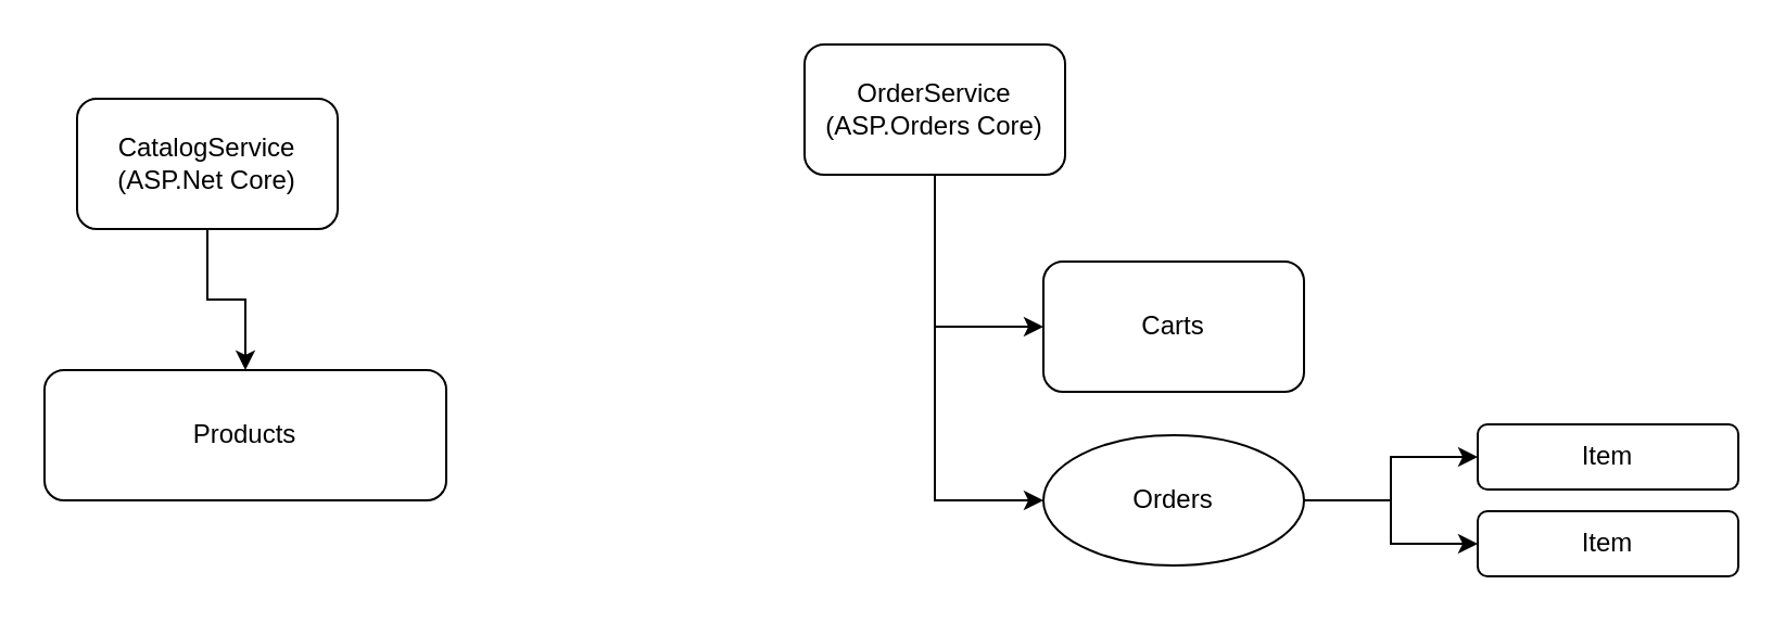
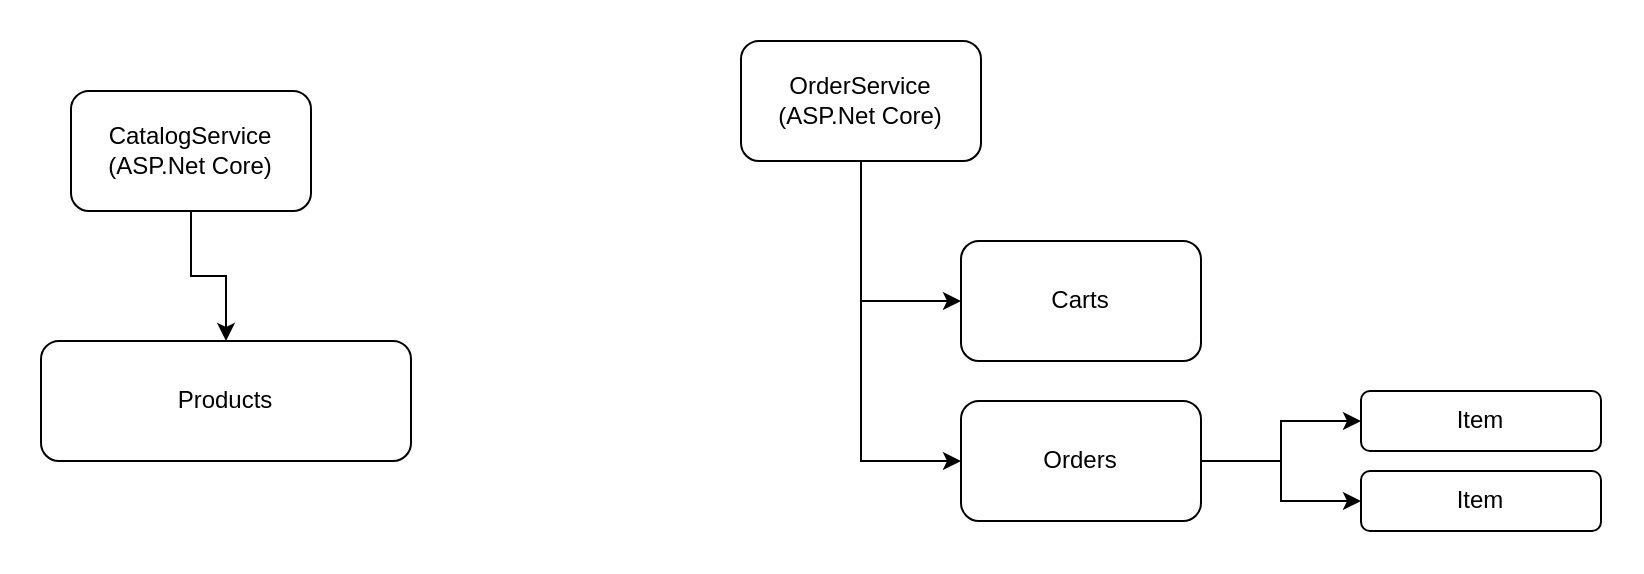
- <mxCell id="6" value="OrderService&lt;br&gt;(ASP.Orders Core)" style="rounded=1;whiteSpace=wrap;html=1;" vertex="1" parent="1"><mxGeometry x="370" y="20" width="120" height="60" as="geometry" /></mxCell>
+ <mxCell id="6" value="OrderService&lt;br&gt;(ASP.Net Core)" style="rounded=1;whiteSpace=wrap;html=1;" vertex="1" parent="1"><mxGeometry x="370" y="20" width="120" height="60" as="geometry" /></mxCell>
- <mxCell id="10" value="Orders" style="ellipse;whiteSpace=wrap;html=1;" vertex="1" parent="1"><mxGeometry x="480" y="200" width="120" height="60" as="geometry" /></mxCell>
+ <mxCell id="10" value="Orders" style="whiteSpace=wrap;html=1;rounded=1;" vertex="1" parent="1"><mxGeometry x="480" y="200" width="120" height="60" as="geometry" /></mxCell>
